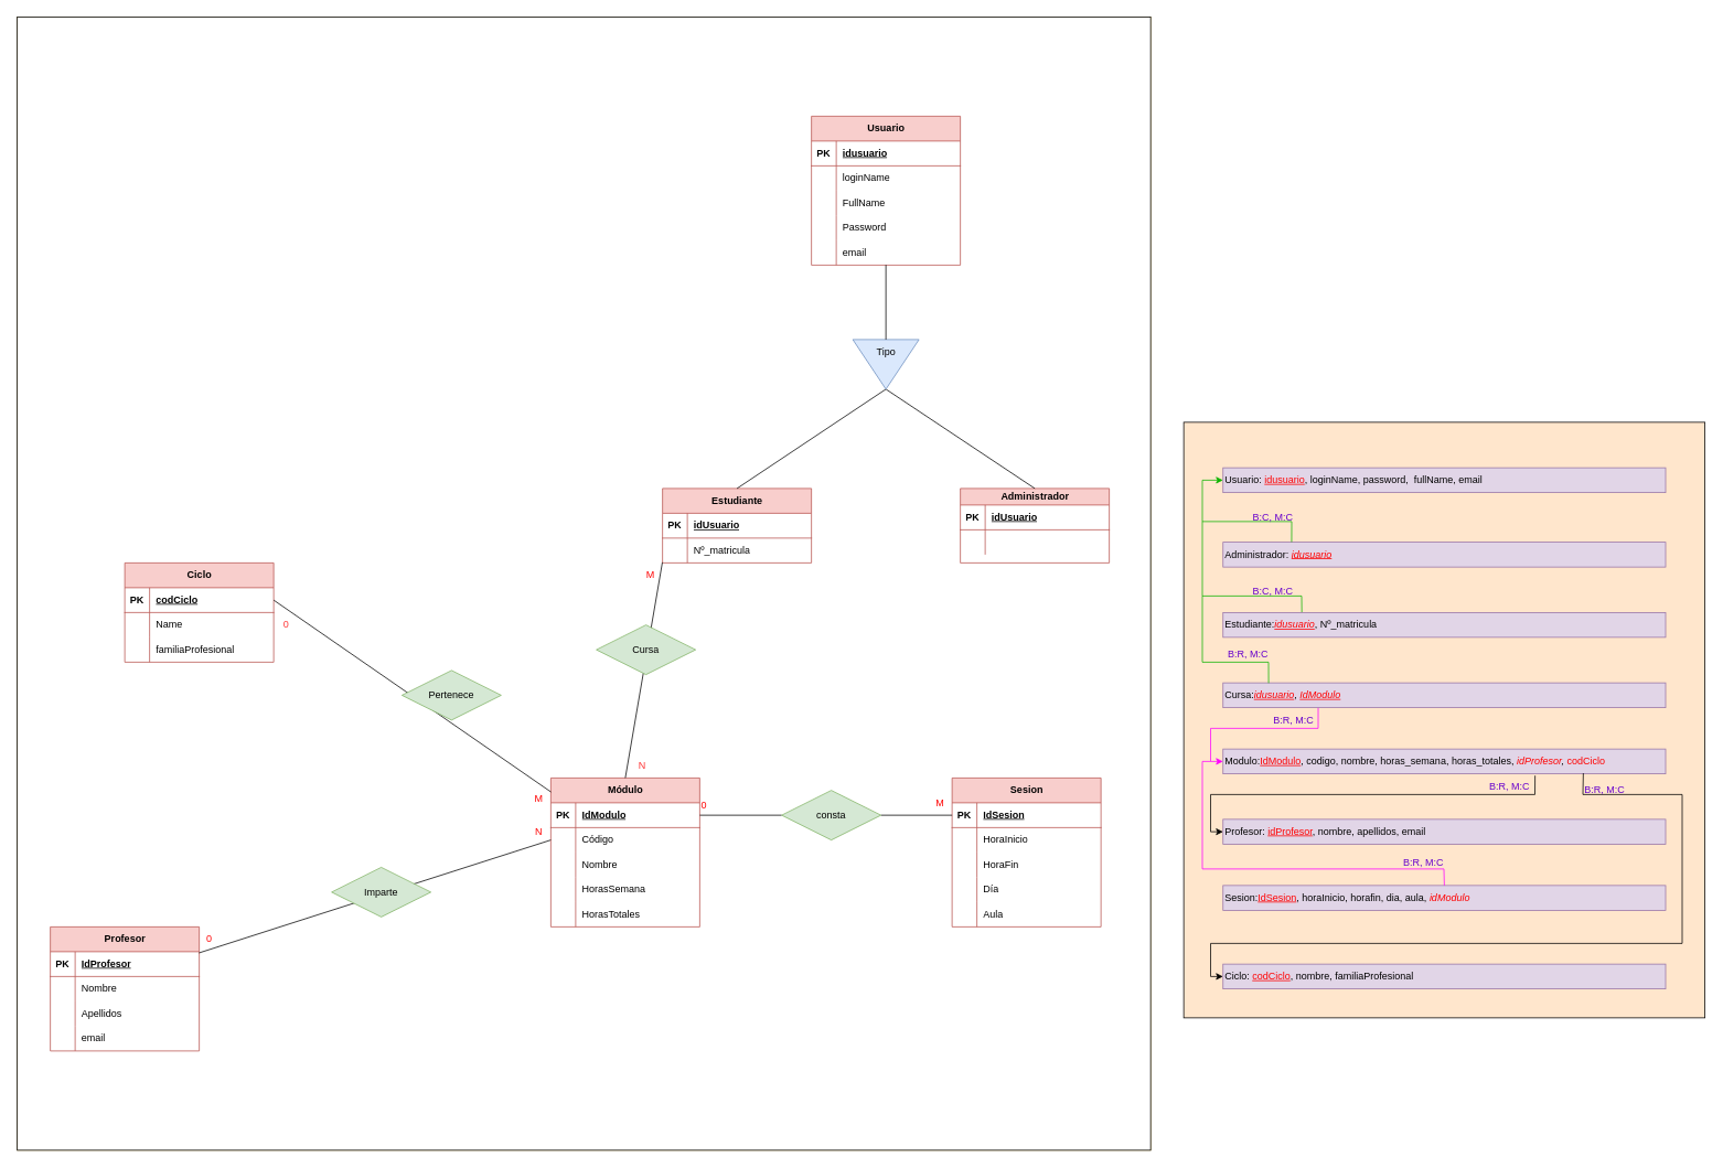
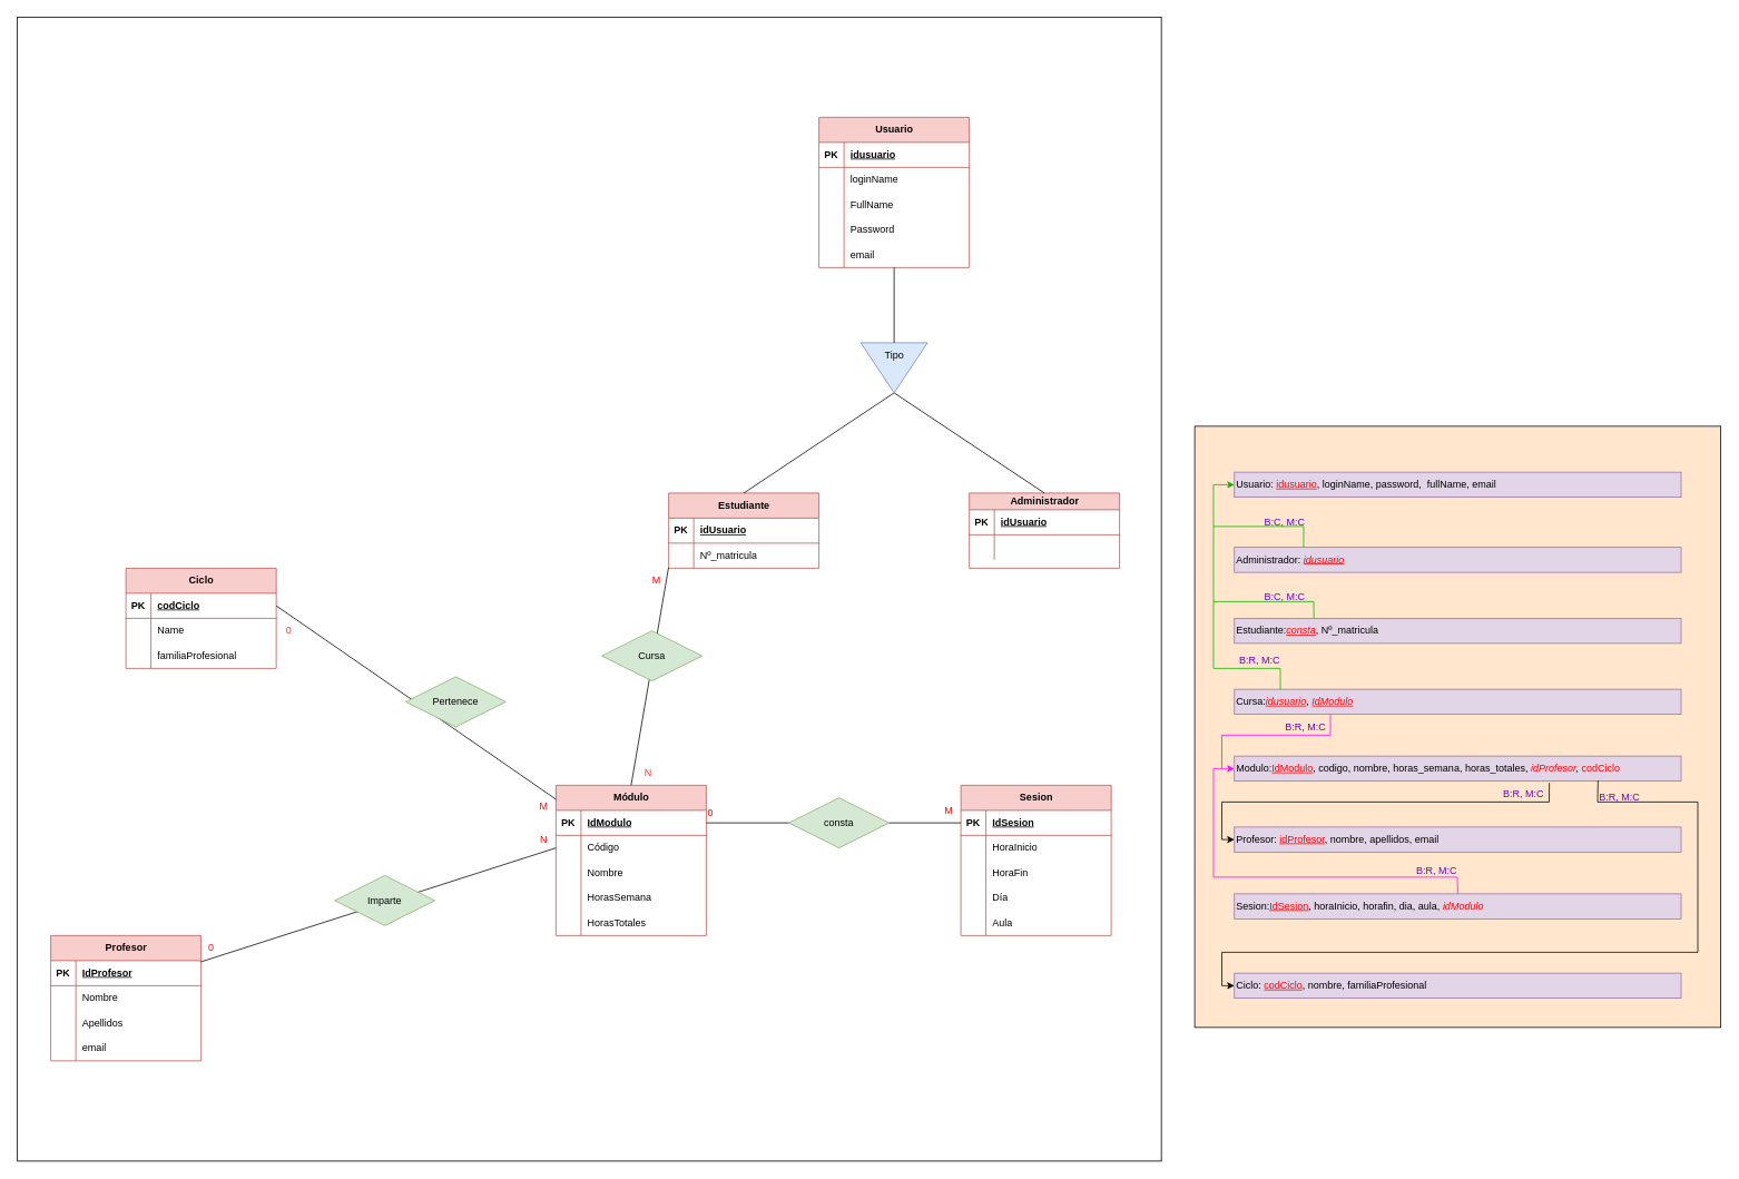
- <mxCell id="112" value="Estudiante:&lt;u style=&quot;border-color: var(--border-color); color: rgb(255, 0, 0);&quot;&gt;&lt;i style=&quot;border-color: var(--border-color);&quot;&gt;idusuario&lt;/i&gt;&lt;/u&gt;,&lt;span style=&quot;border-color: var(--border-color); color: rgb(255, 0, 0);&quot;&gt;&amp;nbsp;&lt;/span&gt;Nº_matricula" style="text;html=1;strokeColor=#9673a6;fillColor=#e1d5e7;align=left;verticalAlign=middle;whiteSpace=wrap;rounded=0;container=0;" vertex="1" parent="1"><mxGeometry x="1477.5" y="740" width="535" height="30" as="geometry" /></mxCell>
+ <mxCell id="112" value="Estudiante:&lt;u style=&quot;border-color: var(--border-color); color: rgb(255, 0, 0);&quot;&gt;&lt;i style=&quot;border-color: var(--border-color);&quot;&gt;consta&lt;/i&gt;&lt;/u&gt;,&lt;span style=&quot;border-color: var(--border-color); color: rgb(255, 0, 0);&quot;&gt;&amp;nbsp;&lt;/span&gt;Nº_matricula" style="text;html=1;strokeColor=#9673a6;fillColor=#e1d5e7;align=left;verticalAlign=middle;whiteSpace=wrap;rounded=0;container=0;" vertex="1" parent="1"><mxGeometry x="1477.5" y="740" width="535" height="30" as="geometry" /></mxCell>
